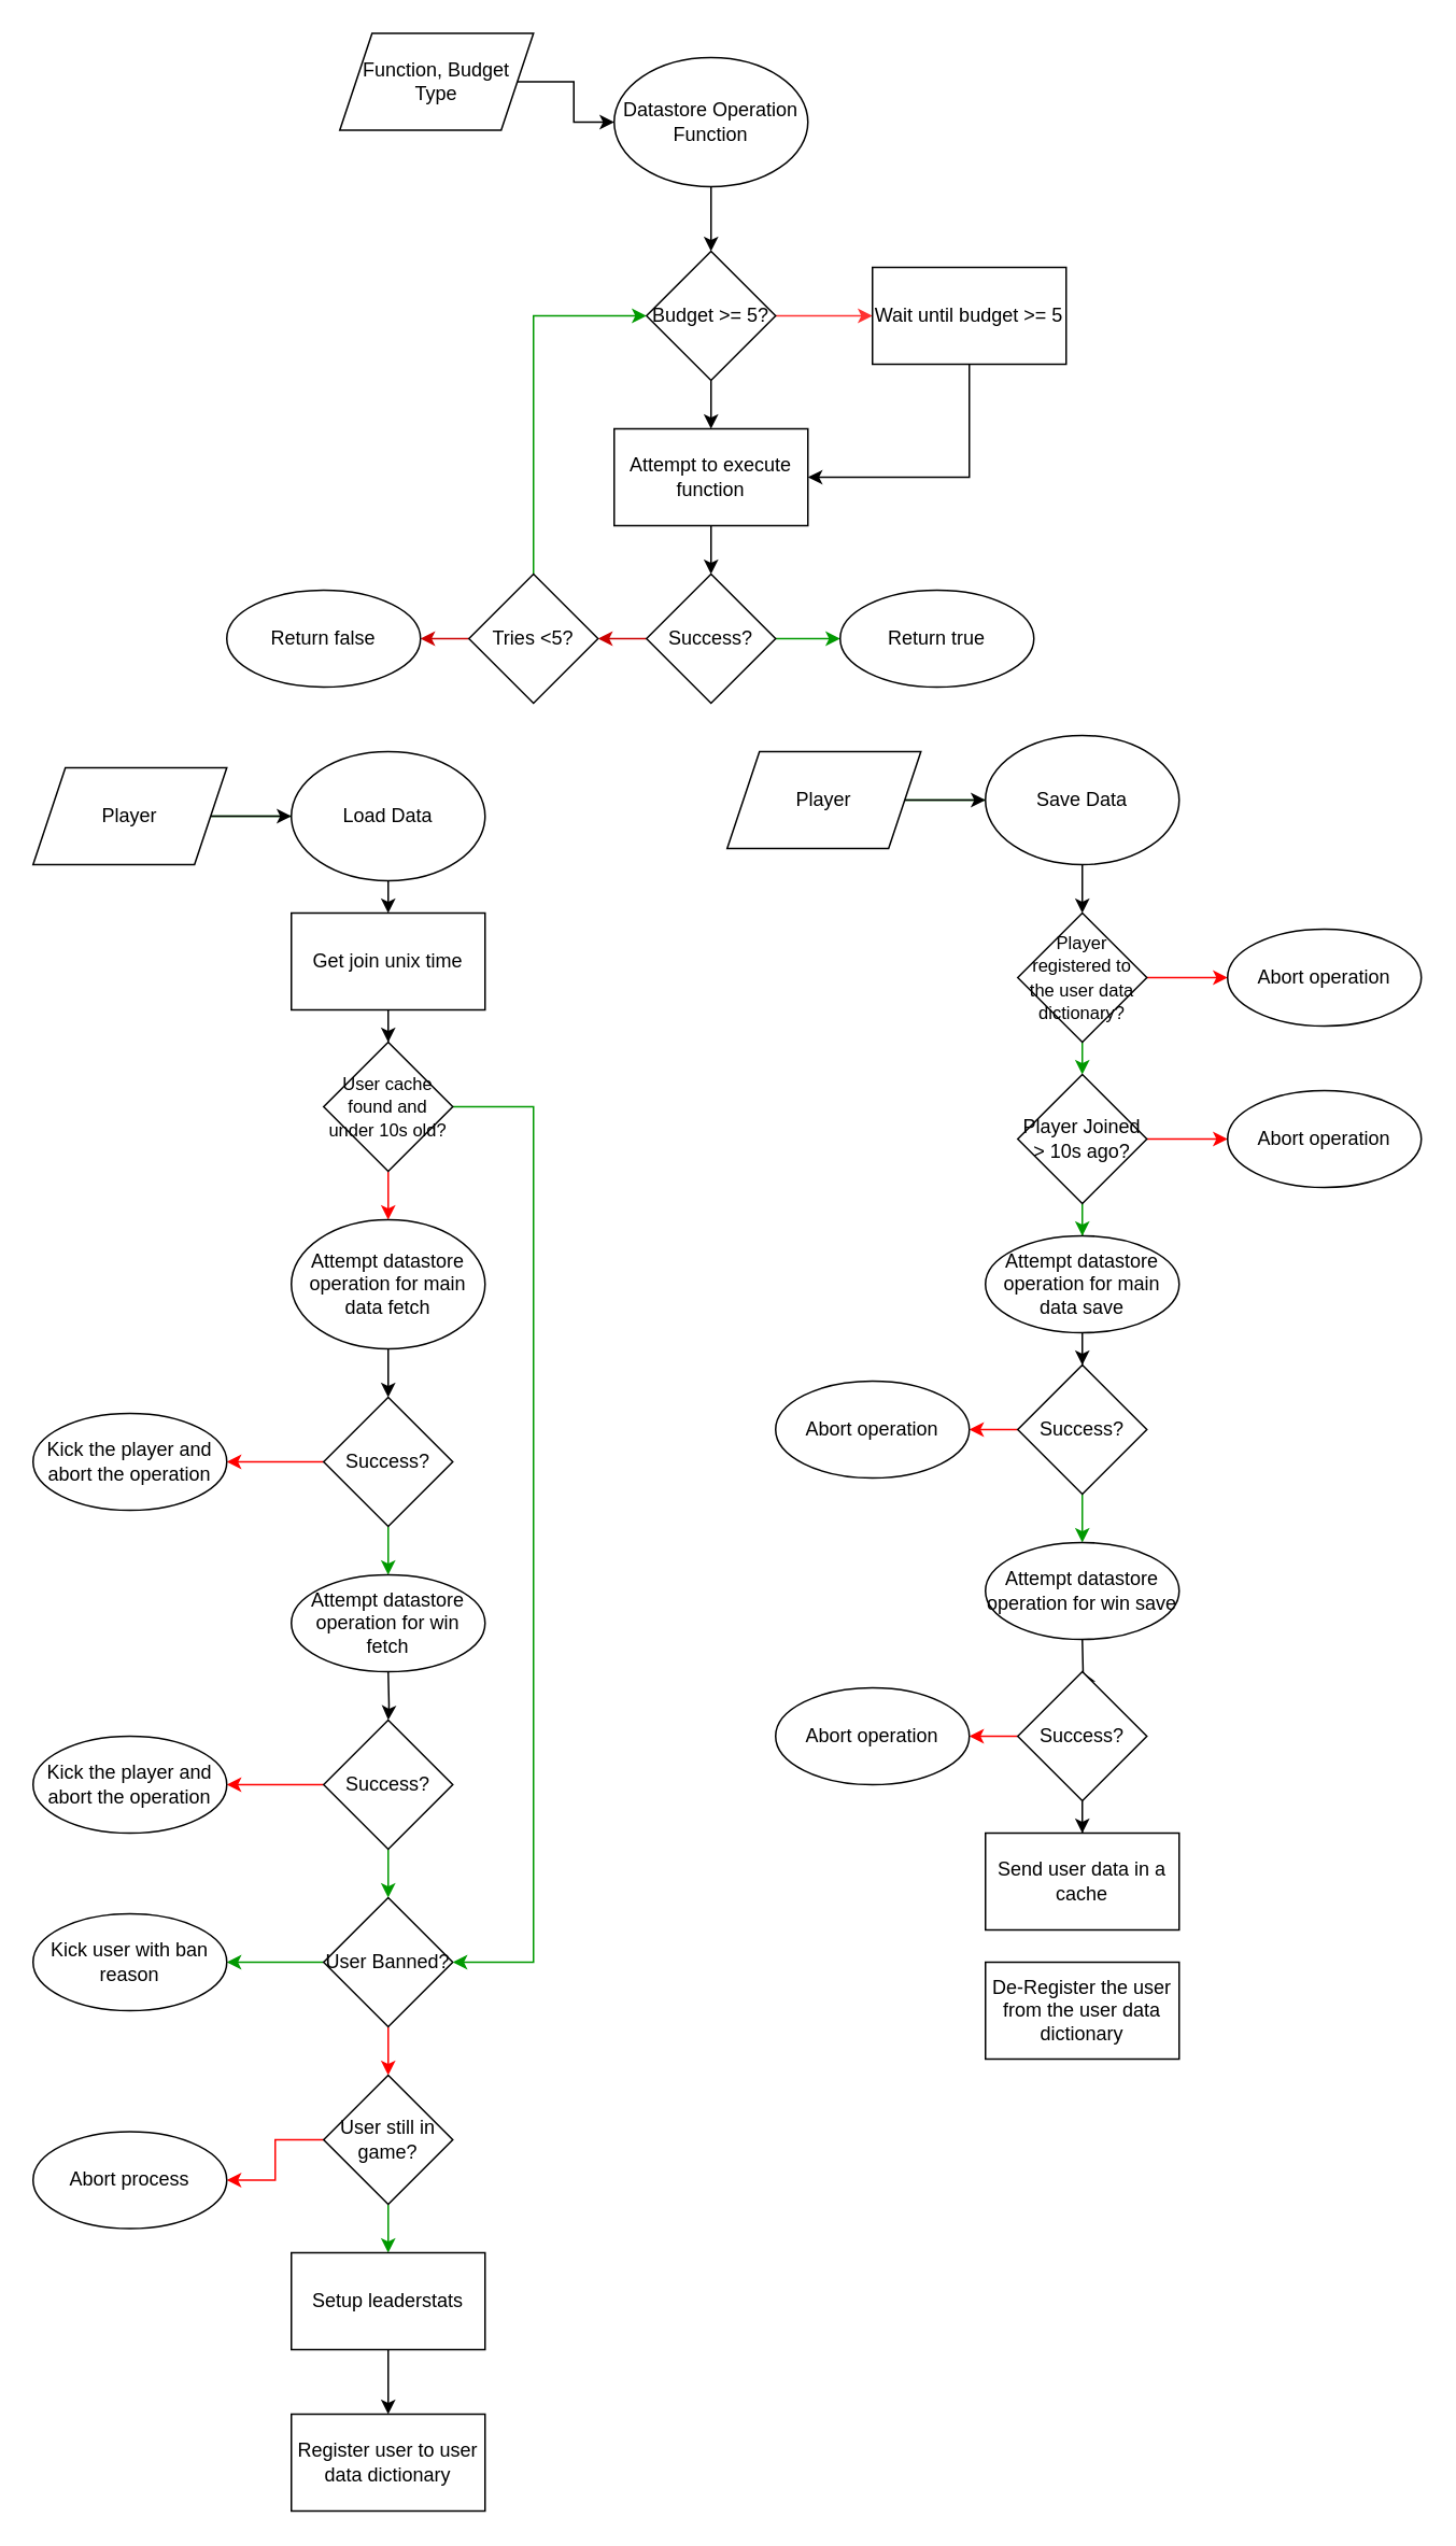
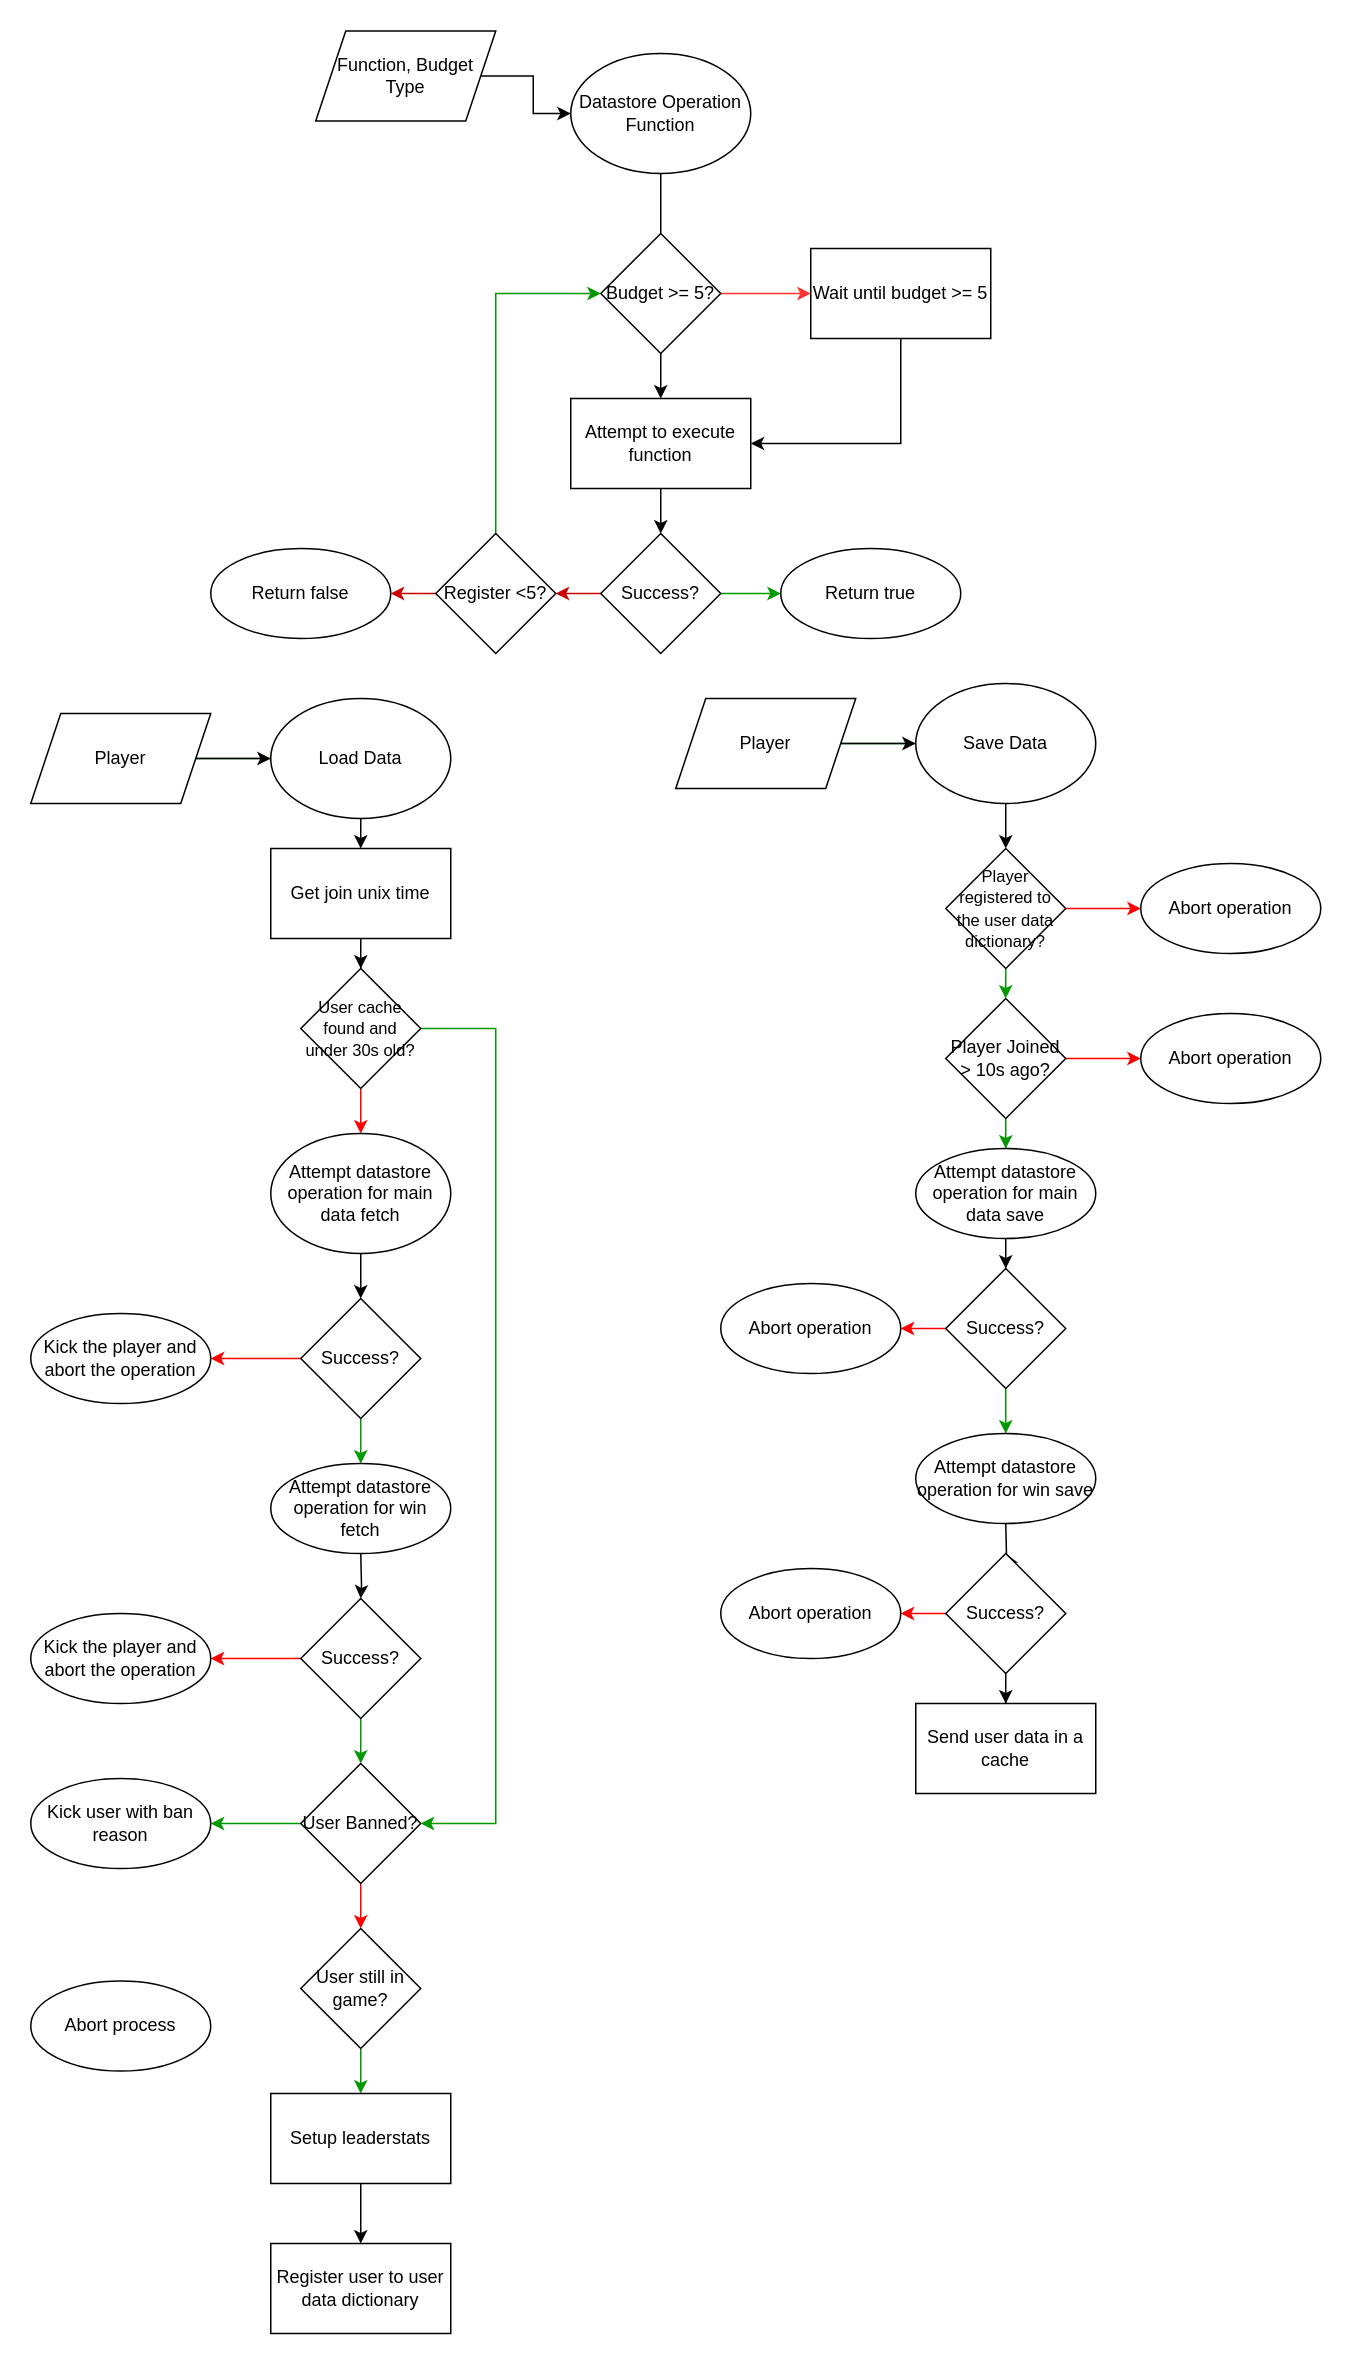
- <mxCell id="21" style="edgeStyle=orthogonalEdgeStyle;rounded=0;orthogonalLoop=1;jettySize=auto;html=1;exitX=0.5;exitY=1;exitDx=0;exitDy=0;entryX=0.5;entryY=0;entryDx=0;entryDy=0;strokeColor=#000000;" edge="1" parent="1" source="22" target="32"><mxGeometry relative="1" as="geometry" /></mxCell>
+ <mxCell id="21" style="edgeStyle=orthogonalEdgeStyle;rounded=0;orthogonalLoop=1;jettySize=auto;html=1;exitX=0.5;exitY=1;exitDx=0;exitDy=0;entryX=0.5;entryY=0;entryDx=0;entryDy=0;strokeColor=#000000;endArrow=none;" edge="1" parent="1" source="22" target="32"><mxGeometry relative="1" as="geometry" /></mxCell>
- <mxCell id="37" value="Tries &amp;lt;5?" style="rhombus;whiteSpace=wrap;html=1;rounded=0;" vertex="1" parent="1"><mxGeometry x="290" y="355" width="80" height="80" as="geometry" /></mxCell>
+ <mxCell id="37" value="Register &amp;lt;5?" style="rhombus;whiteSpace=wrap;html=1;rounded=0;" vertex="1" parent="1"><mxGeometry x="290" y="355" width="80" height="80" as="geometry" /></mxCell>
- <mxCell id="79" value="&lt;font style=&quot;font-size: 11px;&quot;&gt;User cache found and under 10s old?&lt;/font&gt;" style="rhombus;whiteSpace=wrap;html=1;rounded=0;" vertex="1" parent="1"><mxGeometry x="200" y="645" width="80" height="80" as="geometry" /></mxCell>
+ <mxCell id="79" value="&lt;font style=&quot;font-size: 11px;&quot;&gt;User cache found and under 30s old?&lt;/font&gt;" style="rhombus;whiteSpace=wrap;html=1;rounded=0;" vertex="1" parent="1"><mxGeometry x="200" y="645" width="80" height="80" as="geometry" /></mxCell>
- <mxCell id="80" value="De-Register the user from the user data dictionary" style="whiteSpace=wrap;html=1;" vertex="1" parent="1"><mxGeometry x="610" y="1215" width="120" height="60" as="geometry" /></mxCell>
- <mxCell id="14" value="" style="edgeStyle=orthogonalEdgeStyle;rounded=0;orthogonalLoop=1;jettySize=auto;html=1;strokeColor=#FF0000;" edge="1" parent="1" source="16" target="17"><mxGeometry relative="1" as="geometry" /></mxCell>
